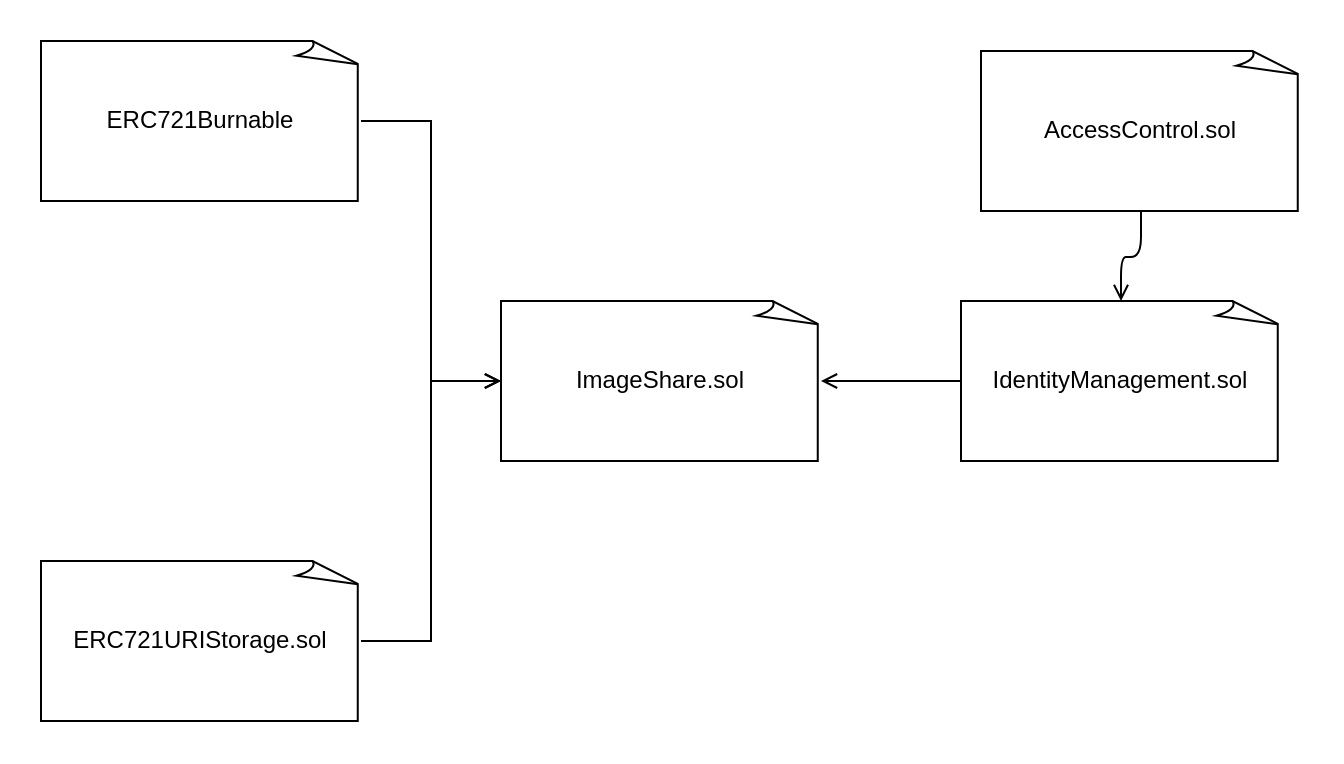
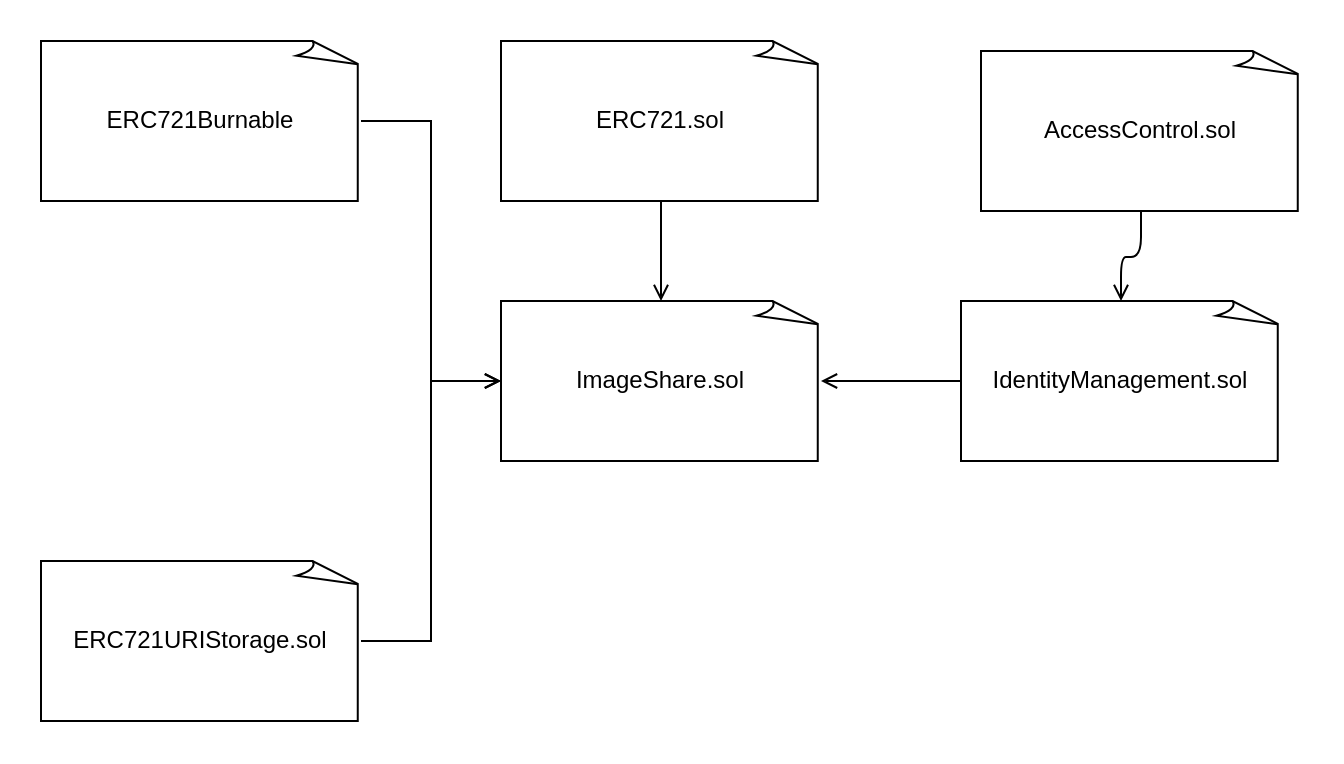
+ <mxCell id="5" value="ERC721.sol" style="whiteSpace=wrap;html=1;shape=mxgraph.basic.document" vertex="1" parent="1"><mxGeometry x="250" y="20" width="160" height="80" as="geometry" /></mxCell>
+ <mxCell id="10" value="" style="edgeStyle=elbowEdgeStyle;html=1;endArrow=open;elbow=vertical;endFill=1;exitX=0.5;exitY=1;exitDx=0;exitDy=0;exitPerimeter=0;" edge="1" parent="1" source="5" target="2"><mxGeometry width="160" relative="1" as="geometry"><mxPoint x="300" y="340" as="sourcePoint" /><mxPoint x="330" y="150" as="targetPoint" /></mxGeometry></mxCell>
